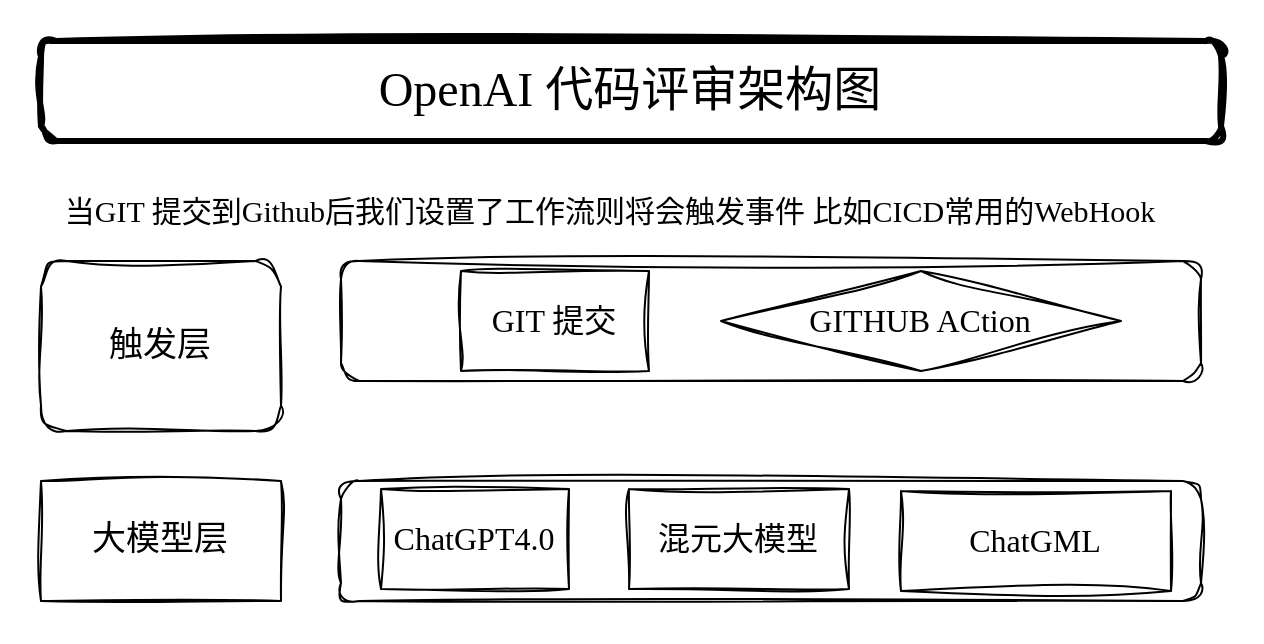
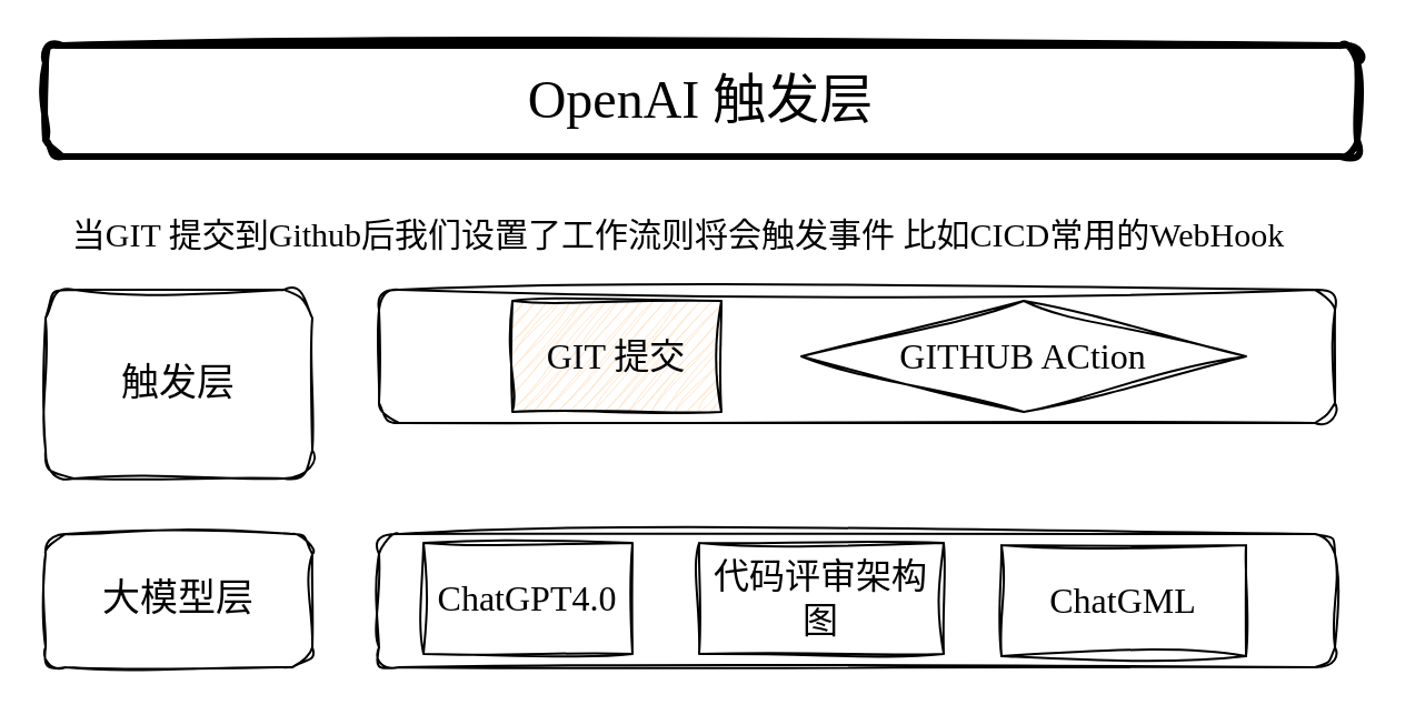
- <mxCell id="2" value="&lt;font style=&quot;font-size: 24px;&quot;&gt;OpenAI 代码评审架构图&lt;/font&gt;" style="rounded=1;whiteSpace=wrap;html=1;sketch=1;hachureGap=4;jiggle=2;curveFitting=1;fontFamily=Architects Daughter;fontSource=https%3A%2F%2Ffonts.googleapis.com%2Fcss%3Ffamily%3DArchitects%2BDaughter;strokeWidth=3;" vertex="1" parent="1"><mxGeometry x="20" y="20" width="590" height="50" as="geometry" /></mxCell>
+ <mxCell id="2" value="&lt;font style=&quot;font-size: 24px;&quot;&gt;OpenAI 触发层&lt;/font&gt;" style="rounded=1;whiteSpace=wrap;html=1;sketch=1;hachureGap=4;jiggle=2;curveFitting=1;fontFamily=Architects Daughter;fontSource=https%3A%2F%2Ffonts.googleapis.com%2Fcss%3Ffamily%3DArchitects%2BDaughter;strokeWidth=3;" vertex="1" parent="1"><mxGeometry x="20" y="20" width="590" height="50" as="geometry" /></mxCell>
- <mxCell id="5" value="GIT 提交" style="rounded=0;whiteSpace=wrap;html=1;sketch=1;hachureGap=4;jiggle=2;curveFitting=1;fontFamily=Architects Daughter;fontSource=https%3A%2F%2Ffonts.googleapis.com%2Fcss%3Ffamily%3DArchitects%2BDaughter;fontSize=16;" vertex="1" parent="1"><mxGeometry x="230" y="135" width="94" height="50" as="geometry" /></mxCell>
+ <mxCell id="5" value="GIT 提交" style="rounded=0;whiteSpace=wrap;html=1;sketch=1;hachureGap=4;jiggle=2;curveFitting=1;fontFamily=Architects Daughter;fontSource=https%3A%2F%2Ffonts.googleapis.com%2Fcss%3Ffamily%3DArchitects%2BDaughter;fontSize=16;fillColor=#ffe6cc;" vertex="1" parent="1"><mxGeometry x="230" y="135" width="94" height="50" as="geometry" /></mxCell>
- <mxCell id="11" value="混元大模型" style="rounded=0;whiteSpace=wrap;html=1;sketch=1;hachureGap=4;jiggle=2;curveFitting=1;fontFamily=Architects Daughter;fontSource=https%3A%2F%2Ffonts.googleapis.com%2Fcss%3Ffamily%3DArchitects%2BDaughter;fontSize=16;" vertex="1" parent="1"><mxGeometry x="314" y="244" width="110" height="50" as="geometry" /></mxCell>
+ <mxCell id="11" value="代码评审架构图" style="rounded=0;whiteSpace=wrap;html=1;sketch=1;hachureGap=4;jiggle=2;curveFitting=1;fontFamily=Architects Daughter;fontSource=https%3A%2F%2Ffonts.googleapis.com%2Fcss%3Ffamily%3DArchitects%2BDaughter;fontSize=16;" vertex="1" parent="1"><mxGeometry x="314" y="244" width="110" height="50" as="geometry" /></mxCell>
- <mxCell id="7" value="大模型层" style="whiteSpace=wrap;html=1;sketch=1;hachureGap=4;jiggle=2;curveFitting=1;fontFamily=Architects Daughter;fontSource=https%3A%2F%2Ffonts.googleapis.com%2Fcss%3Ffamily%3DArchitects%2BDaughter;perimeterSpacing=5;fontSize=17;rounded=0;" vertex="1" parent="1"><mxGeometry x="20" y="240" width="120" height="60" as="geometry" /></mxCell>
+ <mxCell id="7" value="大模型层" style="rounded=1;whiteSpace=wrap;html=1;sketch=1;hachureGap=4;jiggle=2;curveFitting=1;fontFamily=Architects Daughter;fontSource=https%3A%2F%2Ffonts.googleapis.com%2Fcss%3Ffamily%3DArchitects%2BDaughter;perimeterSpacing=5;fontSize=17;" vertex="1" parent="1"><mxGeometry x="20" y="240" width="120" height="60" as="geometry" /></mxCell>
- <mxCell id="12" value="ChatGML" style="rounded=0;whiteSpace=wrap;html=1;sketch=1;hachureGap=4;jiggle=2;curveFitting=1;fontFamily=Architects Daughter;fontSource=https%3A%2F%2Ffonts.googleapis.com%2Fcss%3Ffamily%3DArchitects%2BDaughter;fontSize=16;" vertex="1" parent="1"><mxGeometry x="450" y="245" width="135" height="50" as="geometry" /></mxCell>
+ <mxCell id="12" value="ChatGML" style="rounded=0;whiteSpace=wrap;html=1;sketch=1;hachureGap=4;jiggle=2;curveFitting=1;fontFamily=Architects Daughter;fontSource=https%3A%2F%2Ffonts.googleapis.com%2Fcss%3Ffamily%3DArchitects%2BDaughter;fontSize=16;" vertex="1" parent="1"><mxGeometry x="450" y="245" width="110" height="50" as="geometry" /></mxCell>
